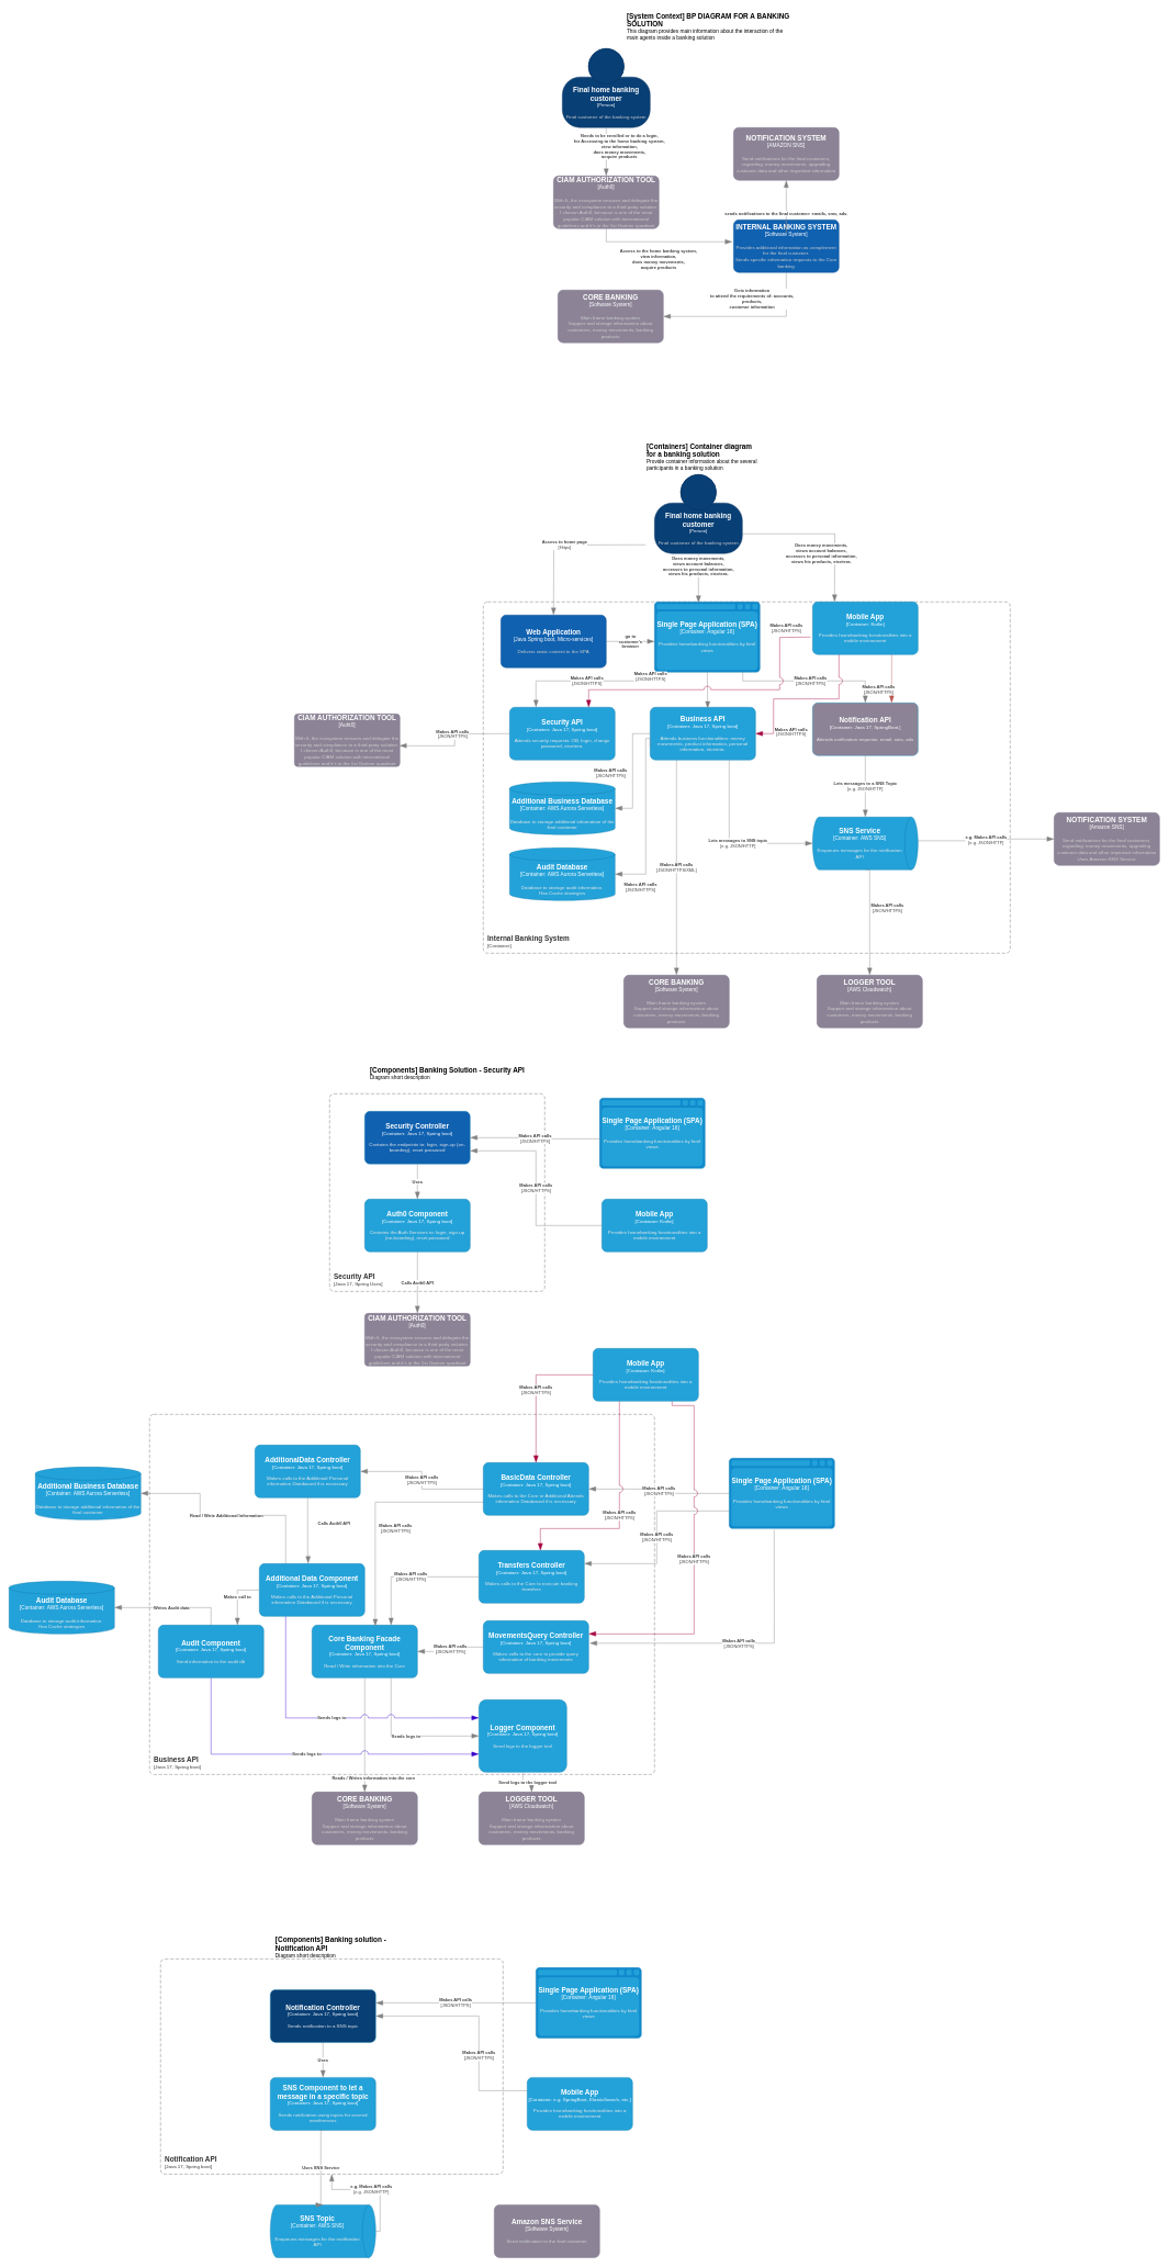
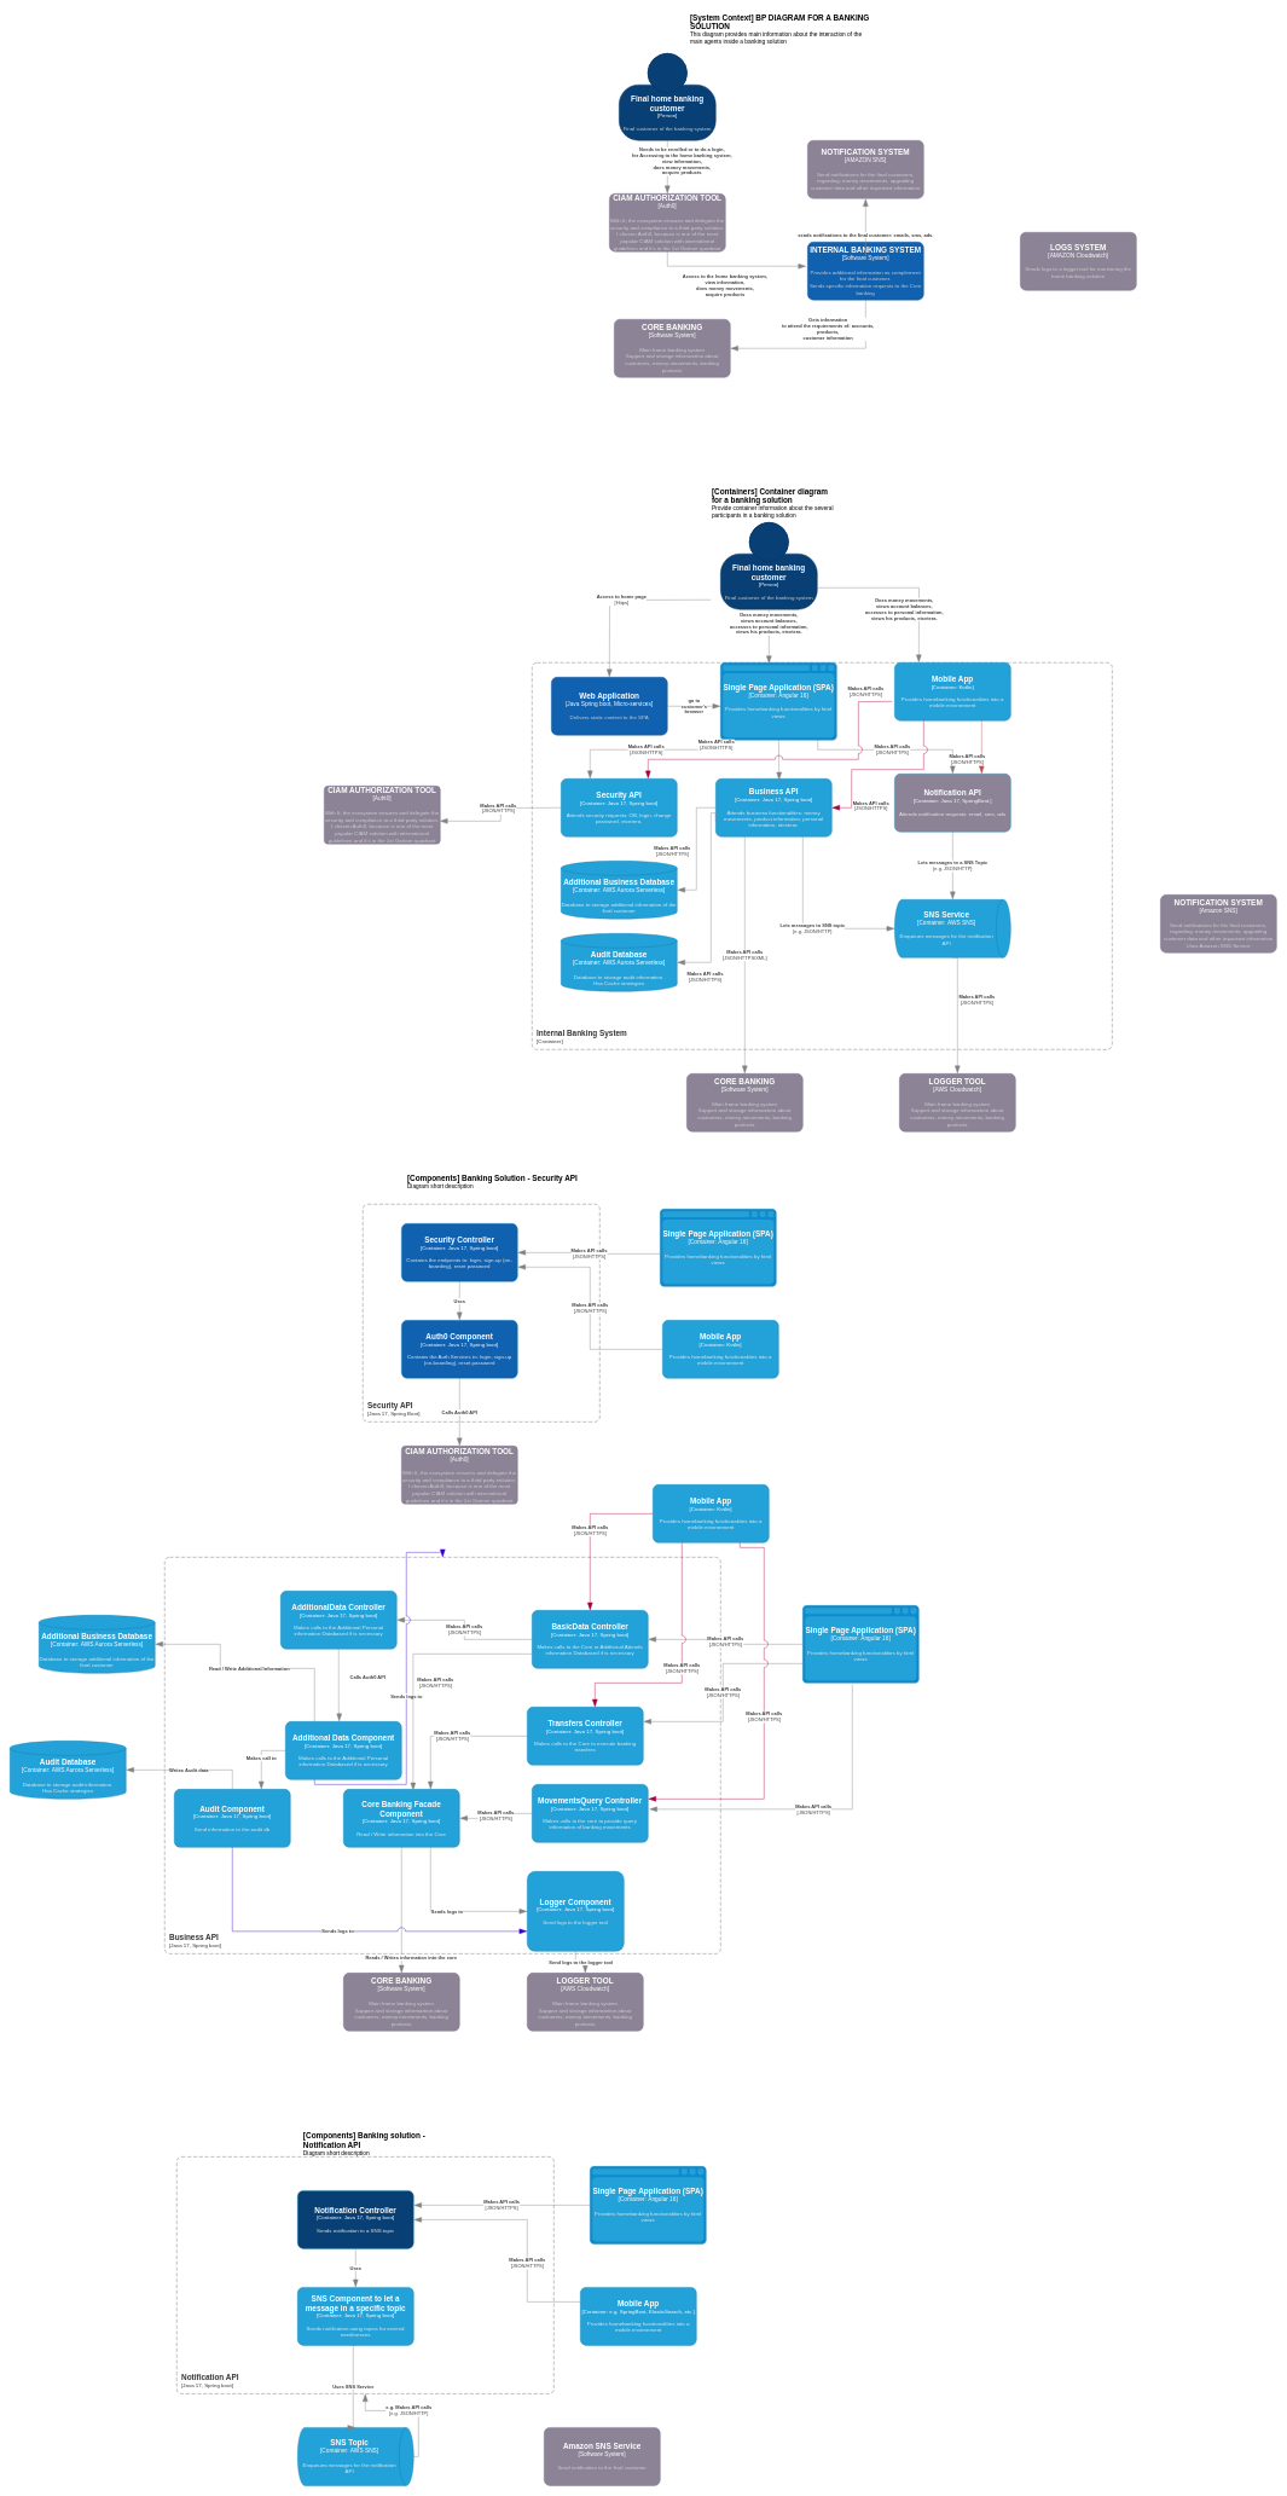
+ <mxCell id="42" value="&lt;font style=&quot;font-size: 16px&quot;&gt;&lt;b&gt;LOGS SYSTEM&lt;/b&gt;&lt;/font&gt;&lt;div&gt;[AMAZON Cloudwatch]&lt;/div&gt;&lt;br&gt;&lt;div&gt;&lt;font style=&quot;font-size: 11px&quot;&gt;&lt;font color=&quot;#cccccc&quot;&gt;Sends logs to a logger tool for monitoring the home banking solution&lt;/font&gt;&lt;/div&gt;" style="rounded=1;whiteSpace=wrap;html=1;labelBackgroundColor=none;fillColor=#8C8496;fontColor=#ffffff;align=center;arcSize=10;strokeColor=#736782;metaEdit=1;resizable=0;points=[[0.25,0,0],[0.5,0,0],[0.75,0,0],[1,0.25,0],[1,0.5,0],[1,0.75,0],[0.75,1,0],[0.5,1,0],[0.25,1,0],[0,0.75,0],[0,0.5,0],[0,0.25,0]];" vertex="1" parent="1"><mxGeometry x="2110" y="480" width="240" height="120" as="geometry" /></mxCell>
- <mxCell id="34" value="&lt;div style=&quot;text-align: left&quot;&gt;&lt;div style=&quot;text-align: center&quot;&gt;&lt;b&gt;e.g. Makes API calls&lt;/b&gt;&lt;/div&gt;&lt;div style=&quot;text-align: center&quot;&gt;[e.g. JSON/HTTP]&lt;/div&gt;&lt;/div&gt;" style="endArrow=blockThin;html=1;fontSize=10;fontColor=#404040;strokeWidth=1;endFill=1;strokeColor=#828282;elbow=vertical;metaEdit=1;endSize=14;startSize=14;jumpStyle=arc;jumpSize=16;rounded=0;edgeStyle=orthogonalEdgeStyle;exitX=0.45;exitY=0.004;exitDx=0;exitDy=0;exitPerimeter=0;entryX=0;entryY=0.5;entryDx=0;entryDy=0;entryPerimeter=0;" edge="1" parent="1" source="23" target="24"><mxGeometry width="240" relative="1" as="geometry"><mxPoint x="1660" y="1740" as="sourcePoint" /><mxPoint x="1900" y="1740" as="targetPoint" /></mxGeometry></mxCell>
- <mxCell id="64" value="&lt;font style=&quot;font-size: 16px&quot;&gt;&lt;b&gt;Auth0 Component&lt;/b&gt;&lt;/font&gt;&lt;div&gt;[Container: Java 17, Spring boot]&lt;/div&gt;&lt;br&gt;&lt;div&gt;&lt;font style=&quot;font-size: 11px&quot;&gt;&lt;font color=&quot;#E6E6E6&quot;&gt;Contains the Auth Services to: login, sign-up (on-boarding), reset password&lt;/font&gt;&lt;/div&gt;" style="rounded=1;whiteSpace=wrap;html=1;fontSize=11;labelBackgroundColor=none;fillColor=#23A2D9;fontColor=#ffffff;align=center;arcSize=10;strokeColor=#0E7DAD;metaEdit=1;resizable=0;points=[[0.25,0,0],[0.5,0,0],[0.75,0,0],[1,0.25,0],[1,0.5,0],[1,0.75,0],[0.75,1,0],[0.5,1,0],[0.25,1,0],[0,0.75,0],[0,0.5,0],[0,0.25,0]];" vertex="1" parent="1"><mxGeometry x="830" y="2730" width="240" height="120" as="geometry" /></mxCell>
+ <mxCell id="64" value="&lt;font style=&quot;font-size: 16px&quot;&gt;&lt;b&gt;Auth0 Component&lt;/b&gt;&lt;/font&gt;&lt;div&gt;[Container: Java 17, Spring boot]&lt;/div&gt;&lt;br&gt;&lt;div&gt;&lt;font style=&quot;font-size: 11px&quot;&gt;&lt;font color=&quot;#E6E6E6&quot;&gt;Contains the Auth Services to: login, sign-up (on-boarding), reset password&lt;/font&gt;&lt;/div&gt;" style="rounded=1;whiteSpace=wrap;html=1;fontSize=11;labelBackgroundColor=none;fillColor=#1061b0;fontColor=#ffffff;align=center;arcSize=10;strokeColor=#0E7DAD;metaEdit=1;resizable=0;points=[[0.25,0,0],[0.5,0,0],[0.75,0,0],[1,0.25,0],[1,0.5,0],[1,0.75,0],[0.75,1,0],[0.5,1,0],[0.25,1,0],[0,0.75,0],[0,0.5,0],[0,0.25,0]];" vertex="1" parent="1"><mxGeometry x="830" y="2730" width="240" height="120" as="geometry" /></mxCell>
- <mxCell id="41" value="&lt;font style=&quot;font-size: 16px&quot;&gt;&lt;b&gt;&lt;div style=&quot;text-align: left&quot;&gt;Security API&lt;/div&gt;&lt;/b&gt;&lt;/font&gt;&lt;div style=&quot;text-align: left&quot;&gt;[Java 17, Spring Uses]&lt;/div&gt;" style="rounded=1;fontSize=11;whiteSpace=wrap;html=1;dashed=1;arcSize=20;fillColor=none;strokeColor=#666666;fontColor=#333333;labelBackgroundColor=none;align=left;verticalAlign=bottom;labelBorderColor=none;spacingTop=0;spacing=10;dashPattern=8 4;metaEdit=1;rotatable=0;perimeter=rectanglePerimeter;noLabel=0;labelPadding=0;allowArrows=0;connectable=0;expand=0;recursiveResize=0;editable=1;pointerEvents=0;absoluteArcSize=1;points=[[0.25,0,0],[0.5,0,0],[0.75,0,0],[1,0.25,0],[1,0.5,0],[1,0.75,0],[0.75,1,0],[0.5,1,0],[0.25,1,0],[0,0.75,0],[0,0.5,0],[0,0.25,0]];" vertex="1" parent="1"><mxGeometry x="750" y="2490" width="490" height="450" as="geometry" /></mxCell>
+ <mxCell id="41" value="&lt;font style=&quot;font-size: 16px&quot;&gt;&lt;b&gt;&lt;div style=&quot;text-align: left&quot;&gt;Security API&lt;/div&gt;&lt;/b&gt;&lt;/font&gt;&lt;div style=&quot;text-align: left&quot;&gt;[Java 17, Spring Boot]&lt;/div&gt;" style="rounded=1;fontSize=11;whiteSpace=wrap;html=1;dashed=1;arcSize=20;fillColor=none;strokeColor=#666666;fontColor=#333333;labelBackgroundColor=none;align=left;verticalAlign=bottom;labelBorderColor=none;spacingTop=0;spacing=10;dashPattern=8 4;metaEdit=1;rotatable=0;perimeter=rectanglePerimeter;noLabel=0;labelPadding=0;allowArrows=0;connectable=0;expand=0;recursiveResize=0;editable=1;pointerEvents=0;absoluteArcSize=1;points=[[0.25,0,0],[0.5,0,0],[0.75,0,0],[1,0.25,0],[1,0.5,0],[1,0.75,0],[0.75,1,0],[0.5,1,0],[0.25,1,0],[0,0.75,0],[0,0.5,0],[0,0.25,0]];" vertex="1" parent="1"><mxGeometry x="750" y="2490" width="490" height="450" as="geometry" /></mxCell>
- <mxCell id="95" value="&lt;div style=&quot;text-align: left&quot;&gt;&lt;div style=&quot;text-align: center&quot;&gt;&lt;b&gt;Sends logs to&lt;/b&gt;&lt;/div&gt;" style="endArrow=blockThin;html=1;fontSize=10;fontColor=#404040;strokeWidth=1;endFill=1;strokeColor=#3700CC;elbow=vertical;metaEdit=1;endSize=14;startSize=14;jumpStyle=arc;jumpSize=16;rounded=0;edgeStyle=orthogonalEdgeStyle;exitX=0.25;exitY=1;exitDx=0;exitDy=0;exitPerimeter=0;entryX=0;entryY=0.25;entryDx=0;entryDy=0;entryPerimeter=0;fillColor=#6a00ff;" edge="1" parent="1" source="78" target="90"><mxGeometry width="240" relative="1" as="geometry"><mxPoint x="610" y="3870" as="sourcePoint" /><mxPoint x="850" y="3870" as="targetPoint" /><mxPoint as="offset" /></mxGeometry></mxCell>
+ <mxCell id="95" value="&lt;div style=&quot;text-align: left&quot;&gt;&lt;div style=&quot;text-align: center&quot;&gt;&lt;b&gt;Sends logs to&lt;/b&gt;&lt;/div&gt;" style="endArrow=blockThin;html=1;fontSize=10;fontColor=#404040;strokeWidth=1;endFill=1;strokeColor=#3700CC;elbow=vertical;metaEdit=1;endSize=14;startSize=14;jumpStyle=arc;jumpSize=16;rounded=0;edgeStyle=orthogonalEdgeStyle;exitX=0.25;exitY=1;exitDx=0;exitDy=0;exitPerimeter=0;fillColor=#6a00ff;" edge="1" parent="1" source="78" target="46"><mxGeometry width="240" relative="1" as="geometry"><mxPoint x="610" y="3870" as="sourcePoint" /><mxPoint x="850" y="3870" as="targetPoint" /><mxPoint as="offset" /></mxGeometry></mxCell>
